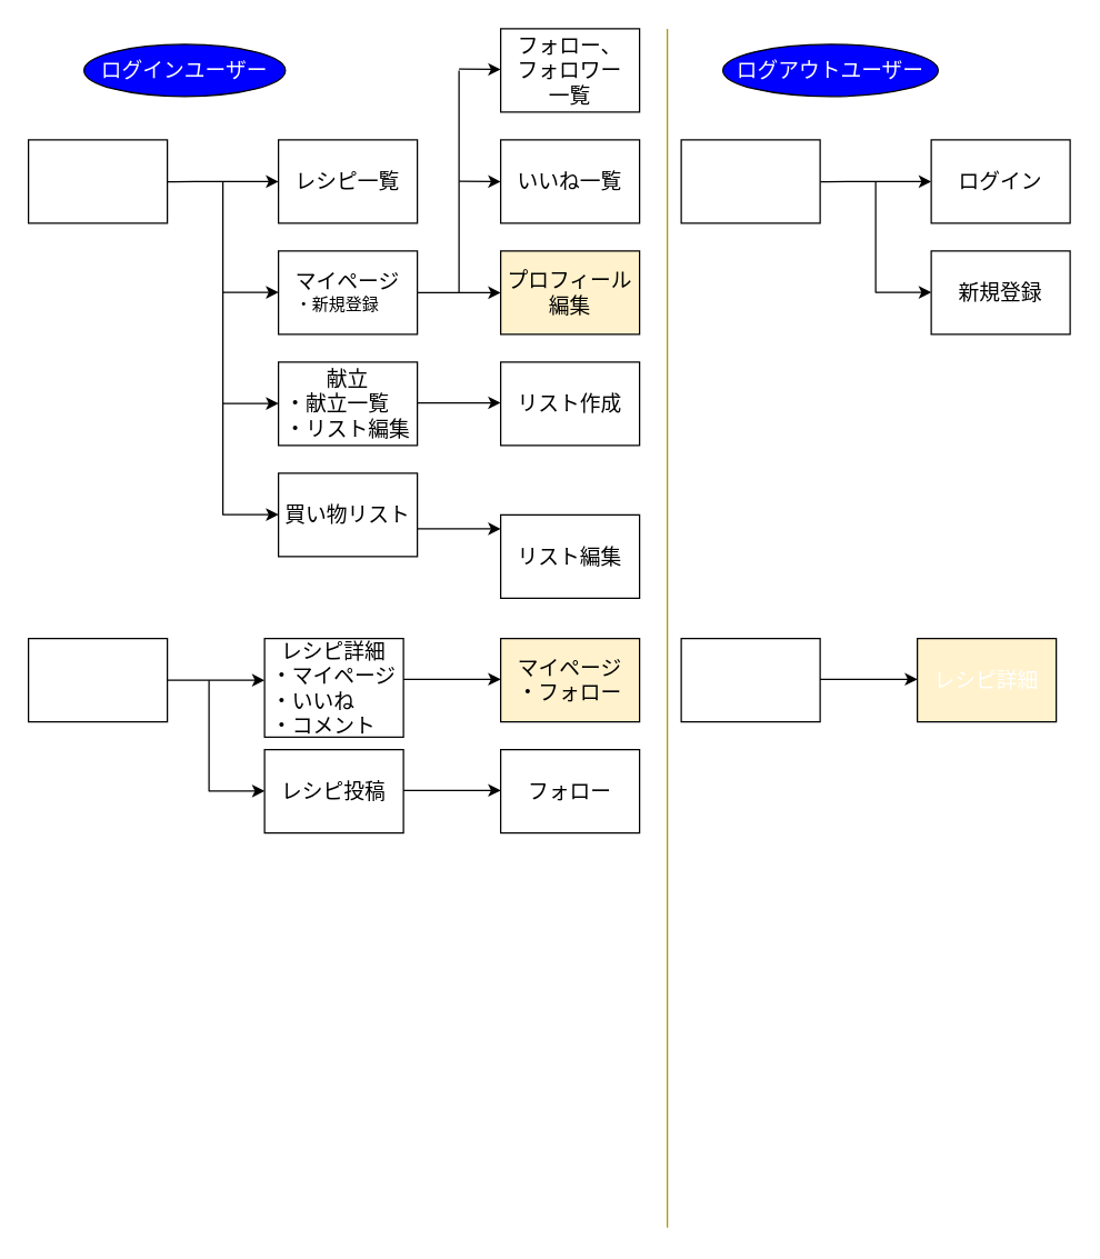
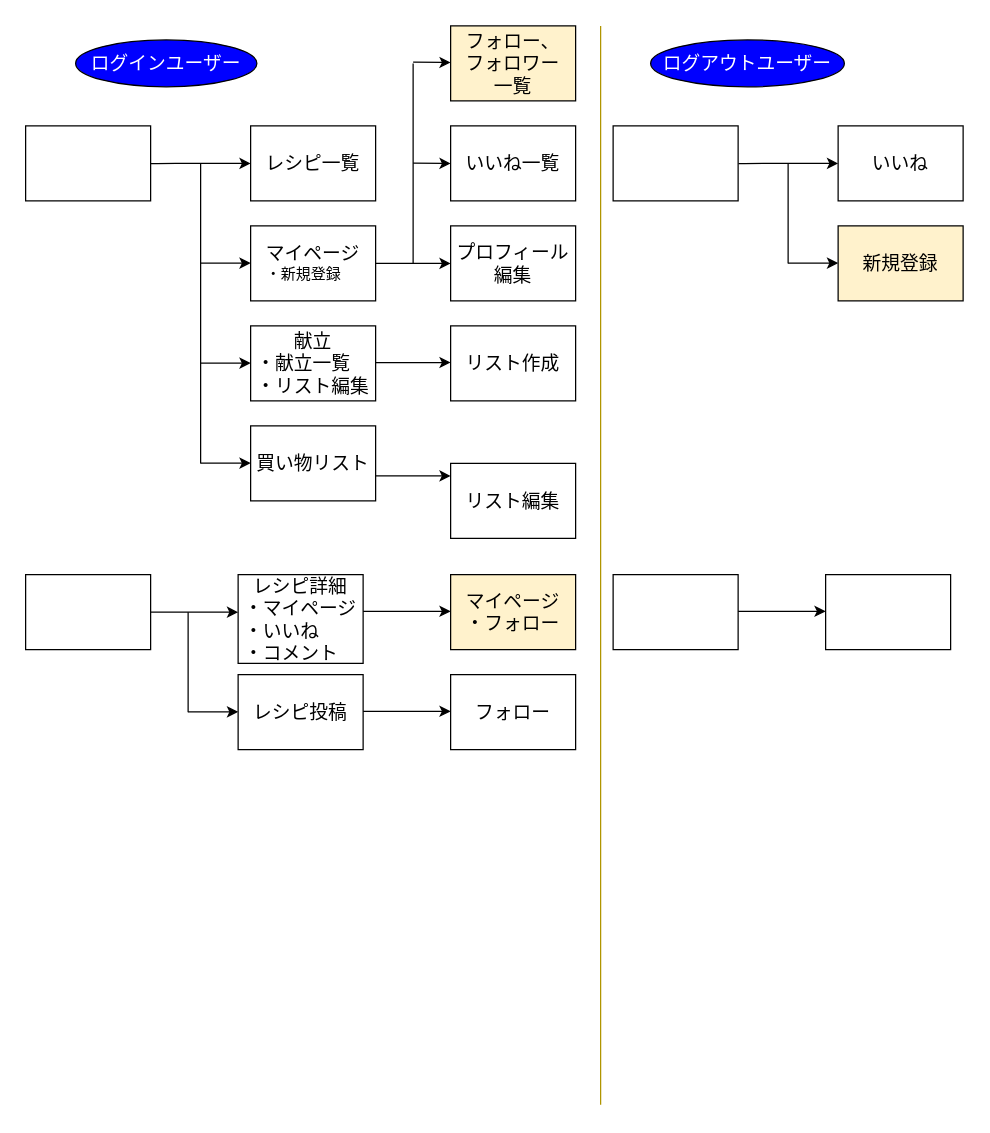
- <mxCell id="14" value="&lt;font style=&quot;font-size: 15px&quot;&gt;フォロー、&lt;br&gt;フォロワー&lt;br&gt;一覧&lt;br&gt;&lt;/font&gt;" style="rounded=0;whiteSpace=wrap;html=1;" vertex="1" parent="1"><mxGeometry x="360" width="100" height="60" as="geometry" y="20" /></mxCell>
+ <mxCell id="14" value="&lt;font style=&quot;font-size: 15px&quot;&gt;フォロー、&lt;br&gt;フォロワー&lt;br&gt;一覧&lt;br&gt;&lt;/font&gt;" style="rounded=0;whiteSpace=wrap;html=1;fillColor=#fff2cc;" vertex="1" parent="1"><mxGeometry x="360" width="100" height="60" as="geometry" y="20" /></mxCell>
- <mxCell id="25" value="&lt;font style=&quot;font-size: 15px&quot;&gt;ログイン&lt;/font&gt;" style="rounded=0;whiteSpace=wrap;html=1;" vertex="1" parent="1"><mxGeometry x="670" y="100" width="100" height="60" as="geometry" /></mxCell>
+ <mxCell id="25" value="&lt;font style=&quot;font-size: 15px&quot;&gt;いいね&lt;/font&gt;" style="rounded=0;whiteSpace=wrap;html=1;" vertex="1" parent="1"><mxGeometry x="670" y="100" width="100" height="60" as="geometry" /></mxCell>
- <mxCell id="15" value="&lt;span style=&quot;font-size: 15px&quot;&gt;プロフィール編集&lt;/span&gt;" style="rounded=0;whiteSpace=wrap;html=1;fillColor=#fff2cc;" vertex="1" parent="1"><mxGeometry x="360" y="180" width="100" height="60" as="geometry" /></mxCell>
+ <mxCell id="15" value="&lt;span style=&quot;font-size: 15px&quot;&gt;プロフィール編集&lt;/span&gt;" style="rounded=0;whiteSpace=wrap;html=1;" vertex="1" parent="1"><mxGeometry x="360" y="180" width="100" height="60" as="geometry" /></mxCell>
- <mxCell id="28" value="&lt;span style=&quot;font-size: 15px&quot;&gt;新規登録&lt;/span&gt;" style="rounded=0;whiteSpace=wrap;html=1;" vertex="1" parent="1"><mxGeometry x="670" y="180" width="100" height="60" as="geometry" /></mxCell>
+ <mxCell id="28" value="&lt;span style=&quot;font-size: 15px&quot;&gt;新規登録&lt;/span&gt;" style="rounded=0;whiteSpace=wrap;html=1;fillColor=#fff2cc;" vertex="1" parent="1"><mxGeometry x="670" y="180" width="100" height="60" as="geometry" /></mxCell>
- <mxCell id="43" value="&lt;font color=&quot;#ffffff&quot; style=&quot;font-size: 15px&quot;&gt;レシピ詳細&lt;/font&gt;" style="rounded=0;whiteSpace=wrap;html=1;fillColor=#fff2cc;" vertex="1" parent="1"><mxGeometry x="660" y="459" width="100" height="60" as="geometry" /></mxCell>
+ <mxCell id="43" value="&lt;font color=&quot;#ffffff&quot; style=&quot;font-size: 15px&quot;&gt;レシピ詳細&lt;/font&gt;" style="rounded=0;whiteSpace=wrap;html=1;" vertex="1" parent="1"><mxGeometry x="660" y="459" width="100" height="60" as="geometry" /></mxCell>
